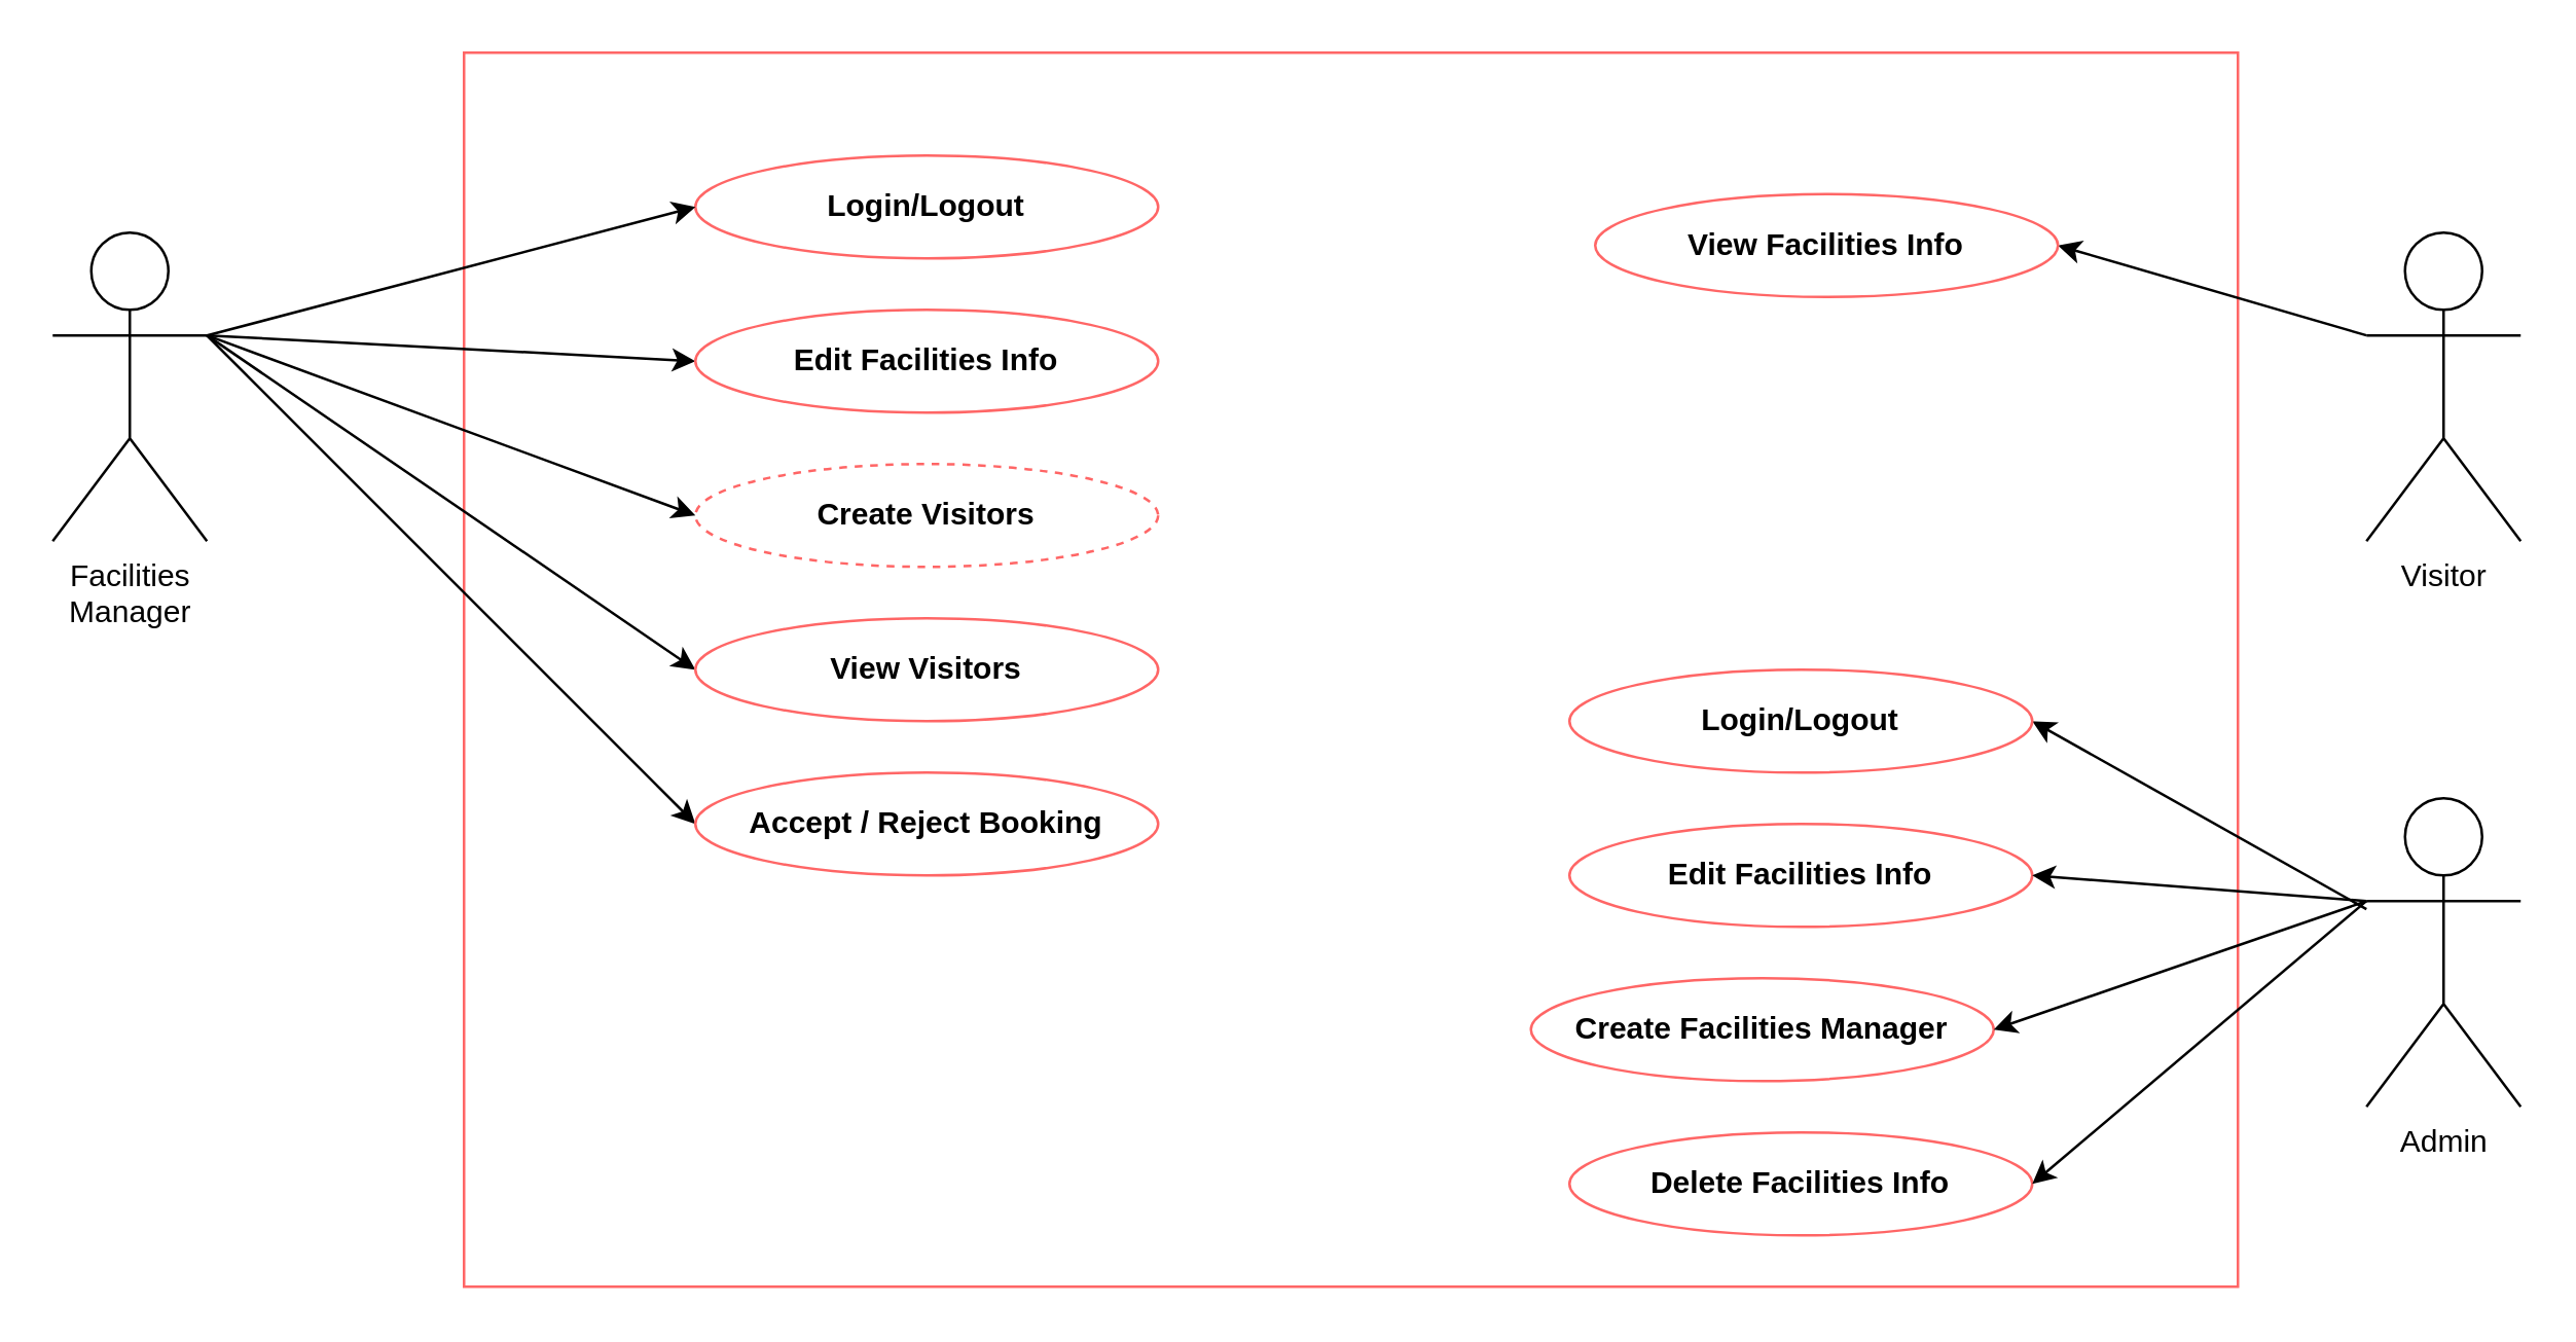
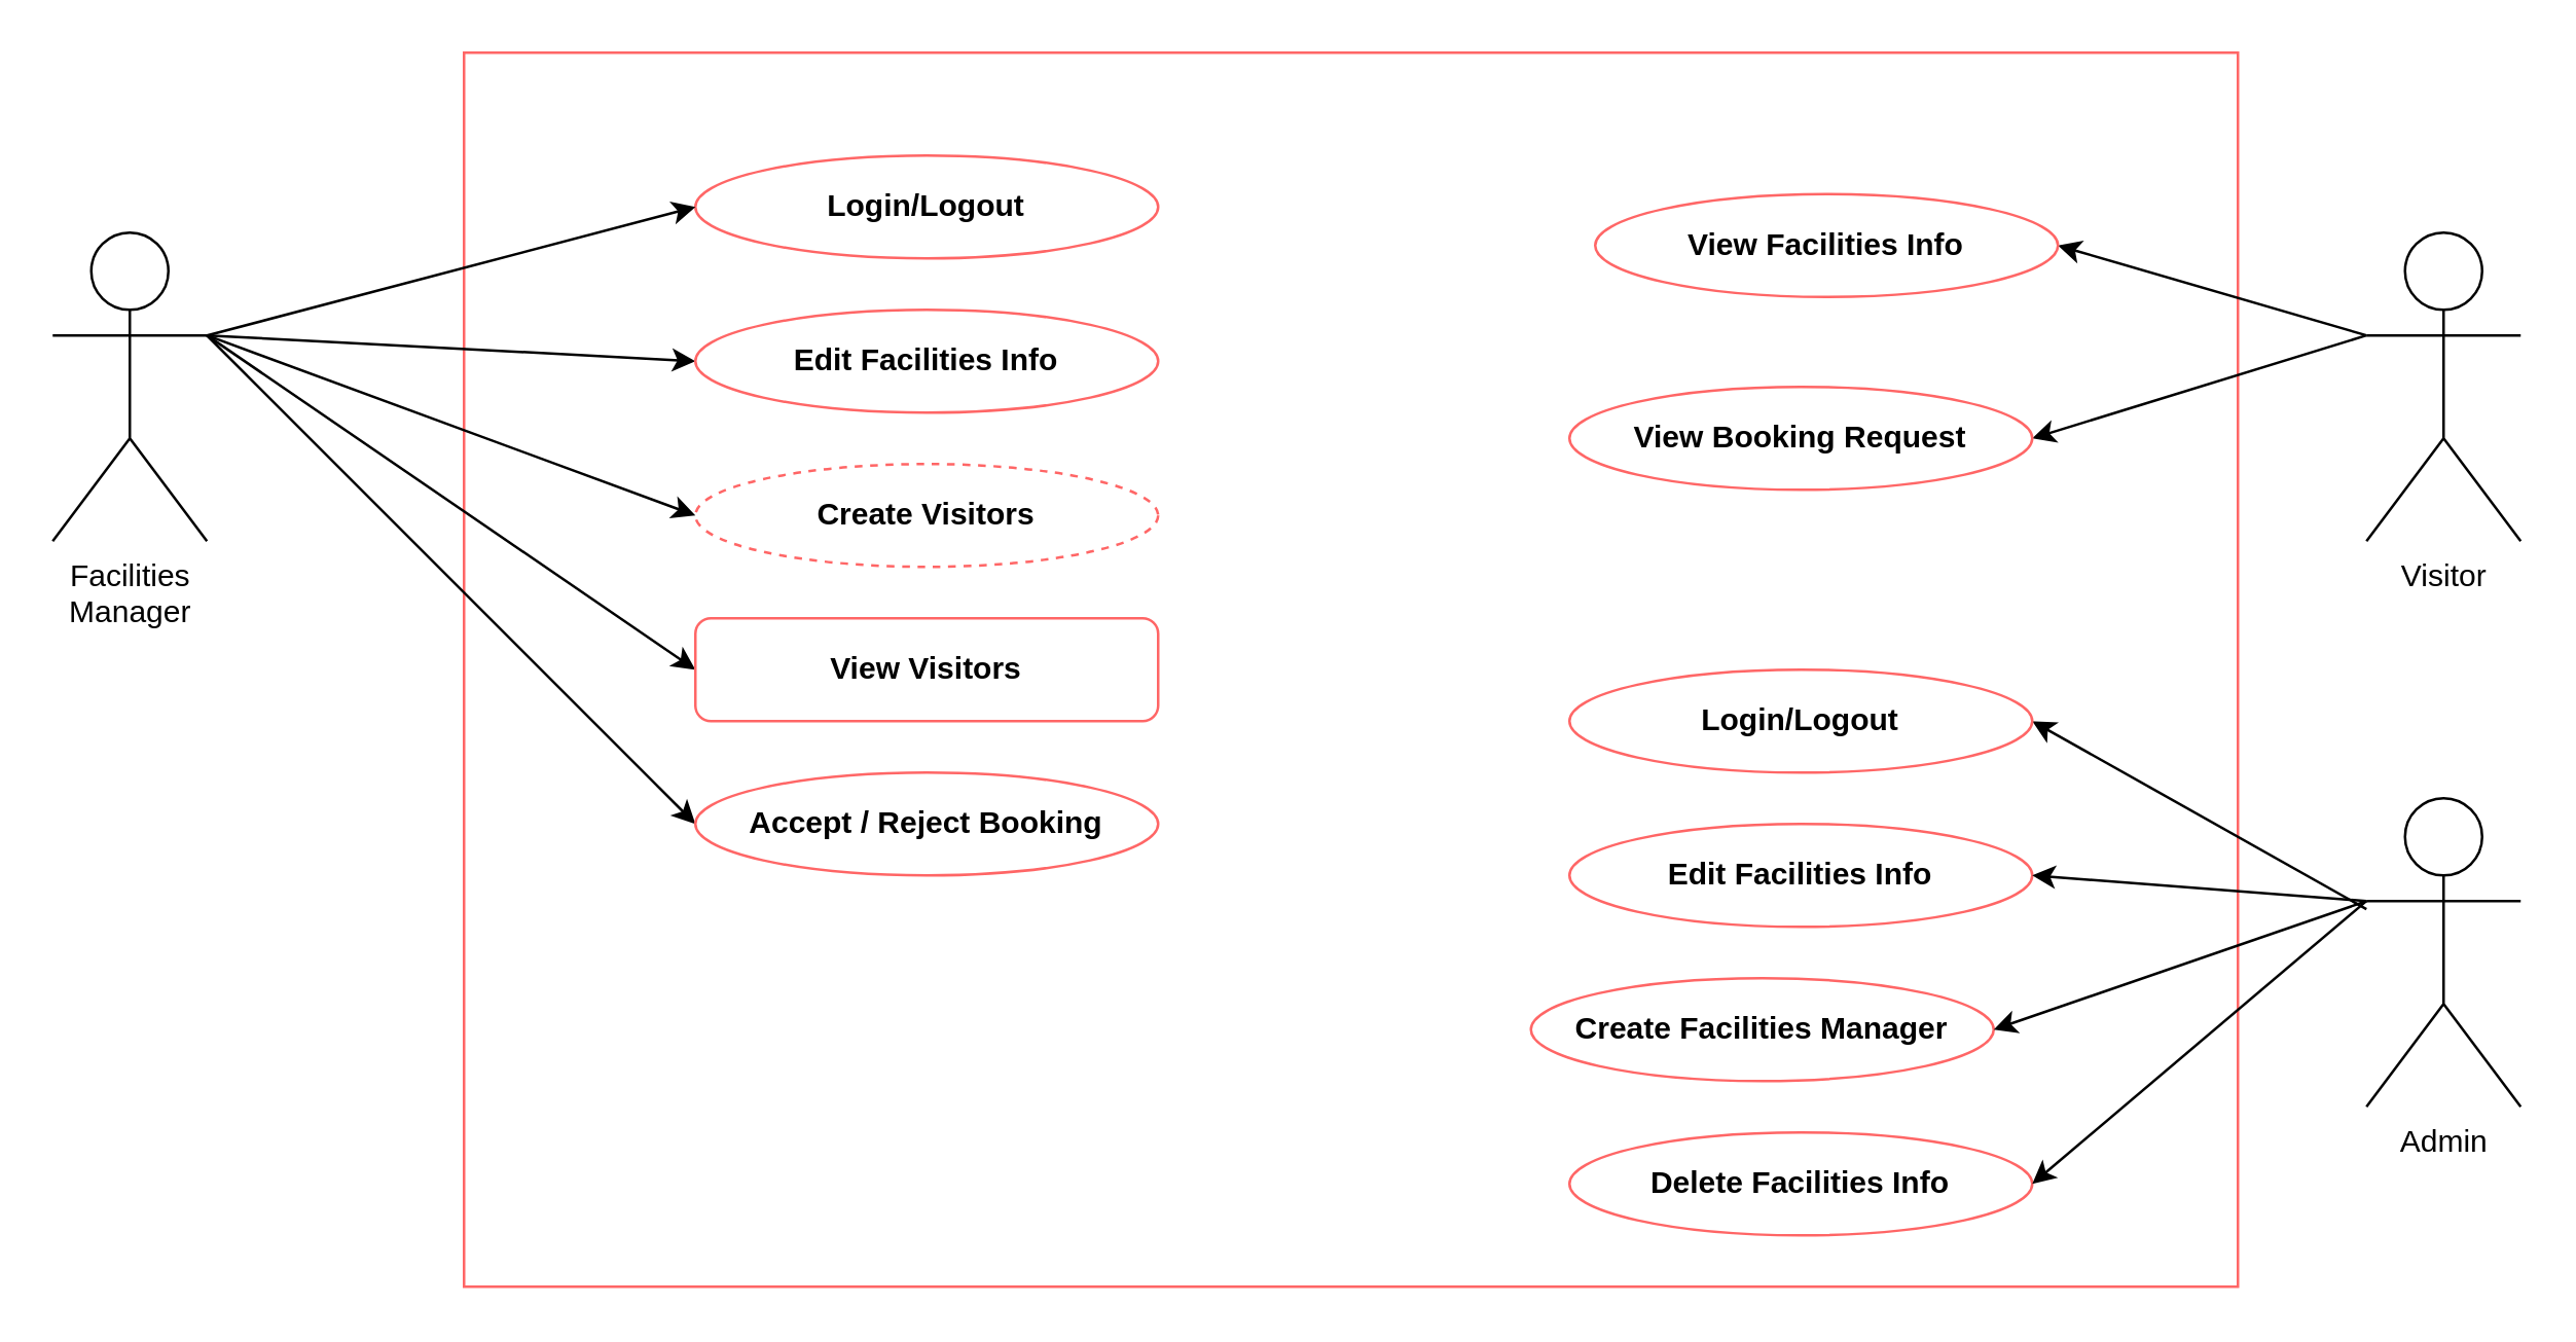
+ <mxCell id="8" value="" style="edgeStyle=none;rounded=0;orthogonalLoop=1;jettySize=auto;html=1;entryX=1;entryY=0.5;entryDx=0;entryDy=0;exitX=0;exitY=0.333;exitDx=0;exitDy=0;exitPerimeter=0;" parent="1" source="9" target="14" edge="1"><mxGeometry relative="1" as="geometry" /></mxCell>
+ <mxCell id="14" value="&lt;b&gt;View Booking Request&lt;/b&gt;" style="ellipse;whiteSpace=wrap;html=1;align=center;shadow=0;strokeColor=#FF6666;fillColor=none;" parent="1" vertex="1"><mxGeometry x="610" y="150" width="180" height="40" as="geometry" /></mxCell>
- <mxCell id="11" value="&lt;b&gt;View Visitors&lt;/b&gt;" style="ellipse;whiteSpace=wrap;html=1;align=center;shadow=0;strokeColor=#FF6666;fillColor=none;" parent="1" vertex="1"><mxGeometry x="270" y="240" width="180" height="40" as="geometry" /></mxCell>
+ <mxCell id="11" value="&lt;b&gt;View Visitors&lt;/b&gt;" style="whiteSpace=wrap;html=1;align=center;shadow=0;strokeColor=#FF6666;fillColor=none;rounded=1;" parent="1" vertex="1"><mxGeometry x="270" y="240" width="180" height="40" as="geometry" /></mxCell>
